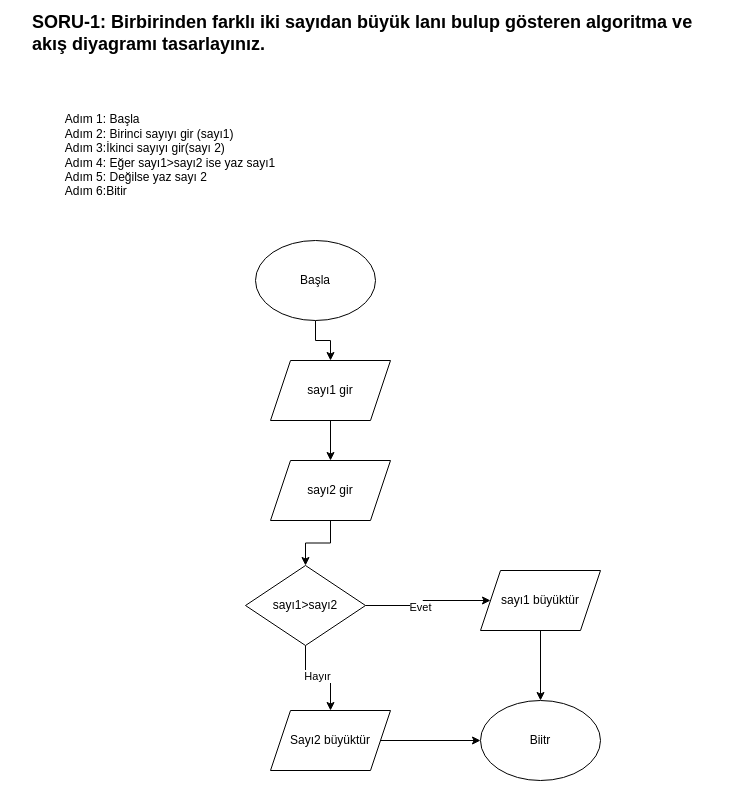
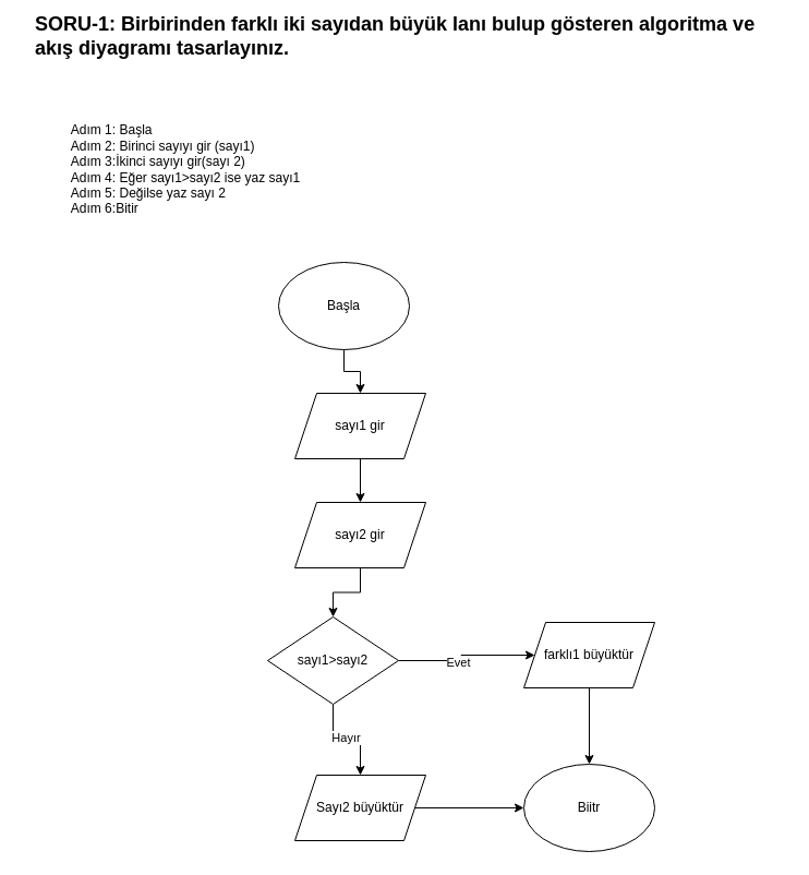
- <mxCell id="16" value="sayı1 büyüktür" style="shape=parallelogram;perimeter=parallelogramPerimeter;whiteSpace=wrap;html=1;fixedSize=1;" vertex="1" parent="1"><mxGeometry x="480" y="570" width="120" height="60" as="geometry" /></mxCell>
+ <mxCell id="16" value="farklı1 büyüktür" style="shape=parallelogram;perimeter=parallelogramPerimeter;whiteSpace=wrap;html=1;fixedSize=1;" vertex="1" parent="1"><mxGeometry x="480" y="570" width="120" height="60" as="geometry" /></mxCell>
